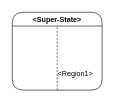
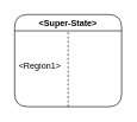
- <mxCell id="3" value="&amp;lt;Region1&amp;gt;" style="text;html=1;align=center;verticalAlign=middle;resizable=0;points=[];autosize=1;" vertex="1" parent="2"><mxGeometry x="70" y="93" width="70" height="20" as="geometry" /></mxCell>
+ <mxCell id="3" value="&amp;lt;Region1&amp;gt;" style="text;html=1;align=center;verticalAlign=middle;resizable=0;points=[];autosize=1;" vertex="1" parent="2"><mxGeometry y="63" width="70" height="20" as="geometry" /></mxCell>
